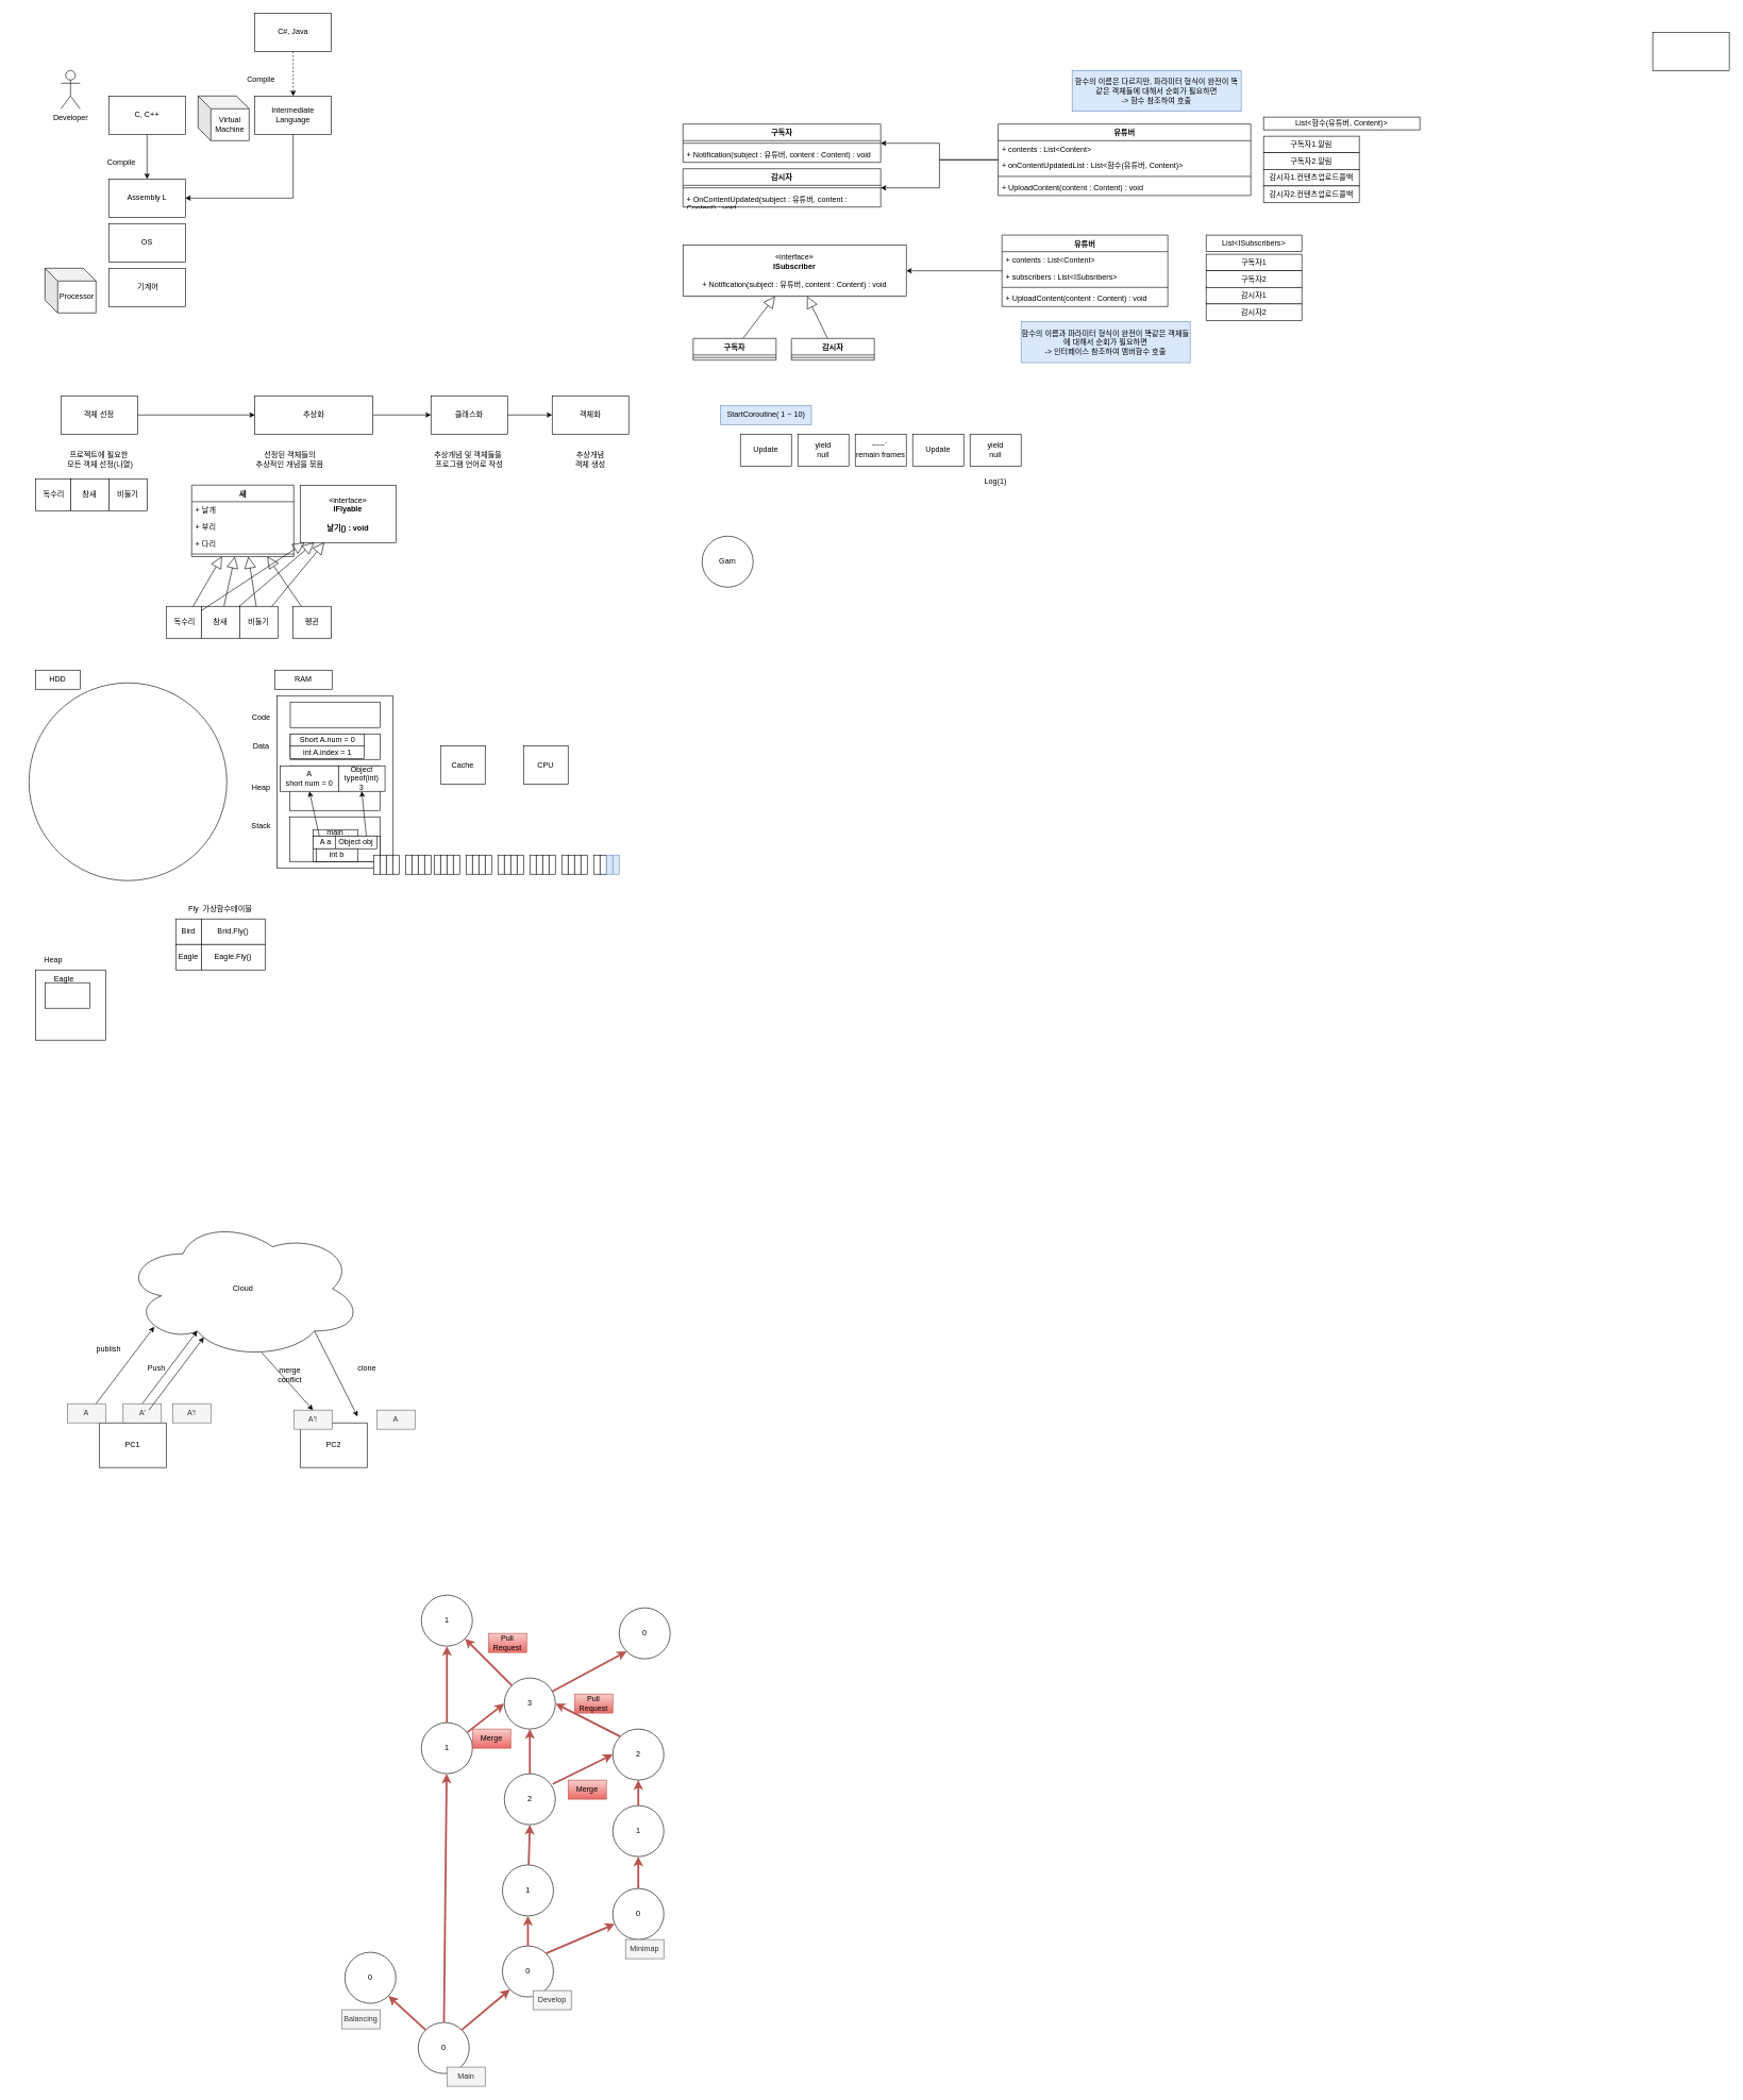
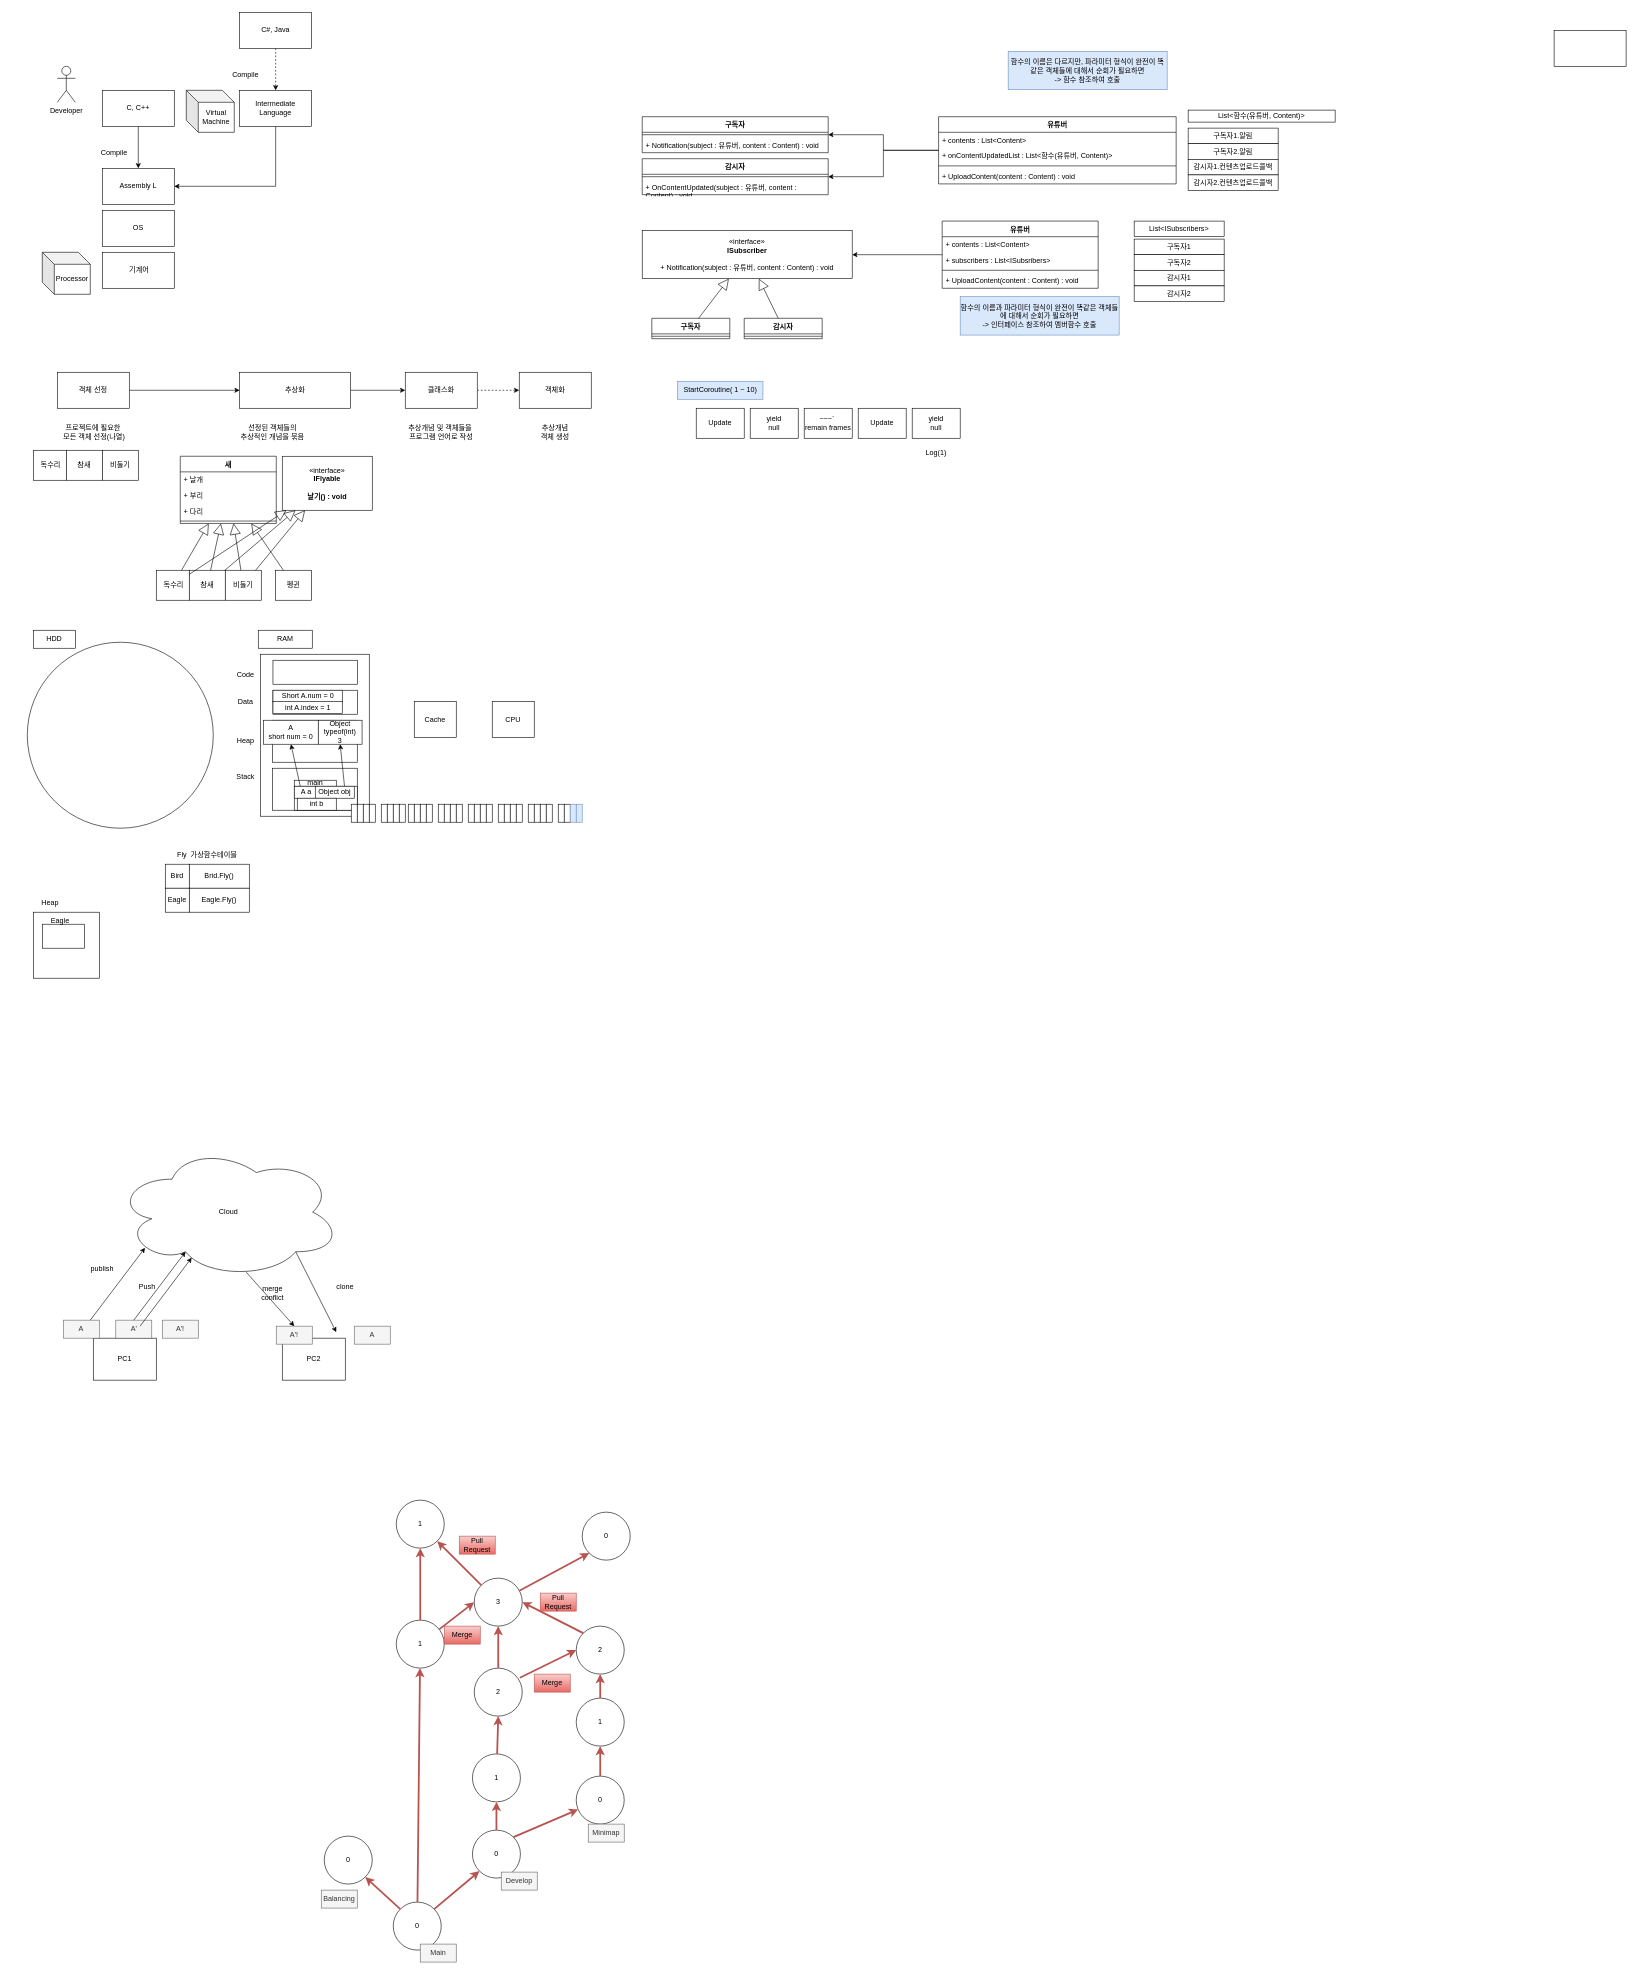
- <mxCell id="151" value="함수의 이름은 다르지만, 파라미터 형식이 완전이 똑같은 객체들에 대해서 순회가 필요하면&lt;div&gt;-&amp;gt; 함수 참조하여 호출&lt;/div&gt;" style="text;html=1;align=center;verticalAlign=middle;whiteSpace=wrap;rounded=0;fillColor=#dae8fc;strokeColor=#6c8ebf;" parent="1" vertex="1"><mxGeometry x="1680" y="110" width="265" height="64" as="geometry" /></mxCell>
+ <mxCell id="151" value="함수의 이름은 다르지만, 파라미터 형식이 완전이 똑같은 객체들에 대해서 순회가 필요하면&lt;div&gt;-&amp;gt; 함수 참조하여 호출&lt;/div&gt;" style="text;html=1;align=center;verticalAlign=middle;whiteSpace=wrap;rounded=0;fillColor=#dae8fc;strokeColor=#6c8ebf;" parent="1" vertex="1"><mxGeometry x="1680" y="85" width="265" height="64" as="geometry" /></mxCell>
- <mxCell id="150" value="함수의 이름과 파라미터 형식이 완전이 똑같은 객체들에 대해서 순회가 필요하면&lt;div&gt;-&amp;gt; 인터페이스 참조하여 멤버함수 호출&lt;/div&gt;" style="text;html=1;align=center;verticalAlign=middle;whiteSpace=wrap;rounded=0;fillColor=#dae8fc;strokeColor=#6c8ebf;" parent="1" vertex="1"><mxGeometry x="1600" y="504" width="265" height="64" as="geometry" /></mxCell>
+ <mxCell id="150" value="함수의 이름과 파라미터 형식이 완전이 똑같은 객체들에 대해서 순회가 필요하면&lt;div&gt;-&amp;gt; 인터페이스 참조하여 멤버함수 호출&lt;/div&gt;" style="text;html=1;align=center;verticalAlign=middle;whiteSpace=wrap;rounded=0;fillColor=#dae8fc;strokeColor=#6c8ebf;" parent="1" vertex="1"><mxGeometry x="1600" y="494" width="265" height="64" as="geometry" /></mxCell>
- <mxCell id="43" style="edgeStyle=orthogonalEdgeStyle;rounded=0;orthogonalLoop=1;jettySize=auto;html=1;" parent="1" source="44" target="46" edge="1"><mxGeometry relative="1" as="geometry" /></mxCell>
+ <mxCell id="43" style="edgeStyle=orthogonalEdgeStyle;rounded=0;orthogonalLoop=1;jettySize=auto;html=1;dashed=1;" parent="1" source="44" target="46" edge="1"><mxGeometry relative="1" as="geometry" /></mxCell>
- <mxCell id="158" value="Gam" style="ellipse;whiteSpace=wrap;html=1;aspect=fixed;" parent="1" vertex="1"><mxGeometry x="1100" y="840" width="80" height="80" as="geometry" /></mxCell>
